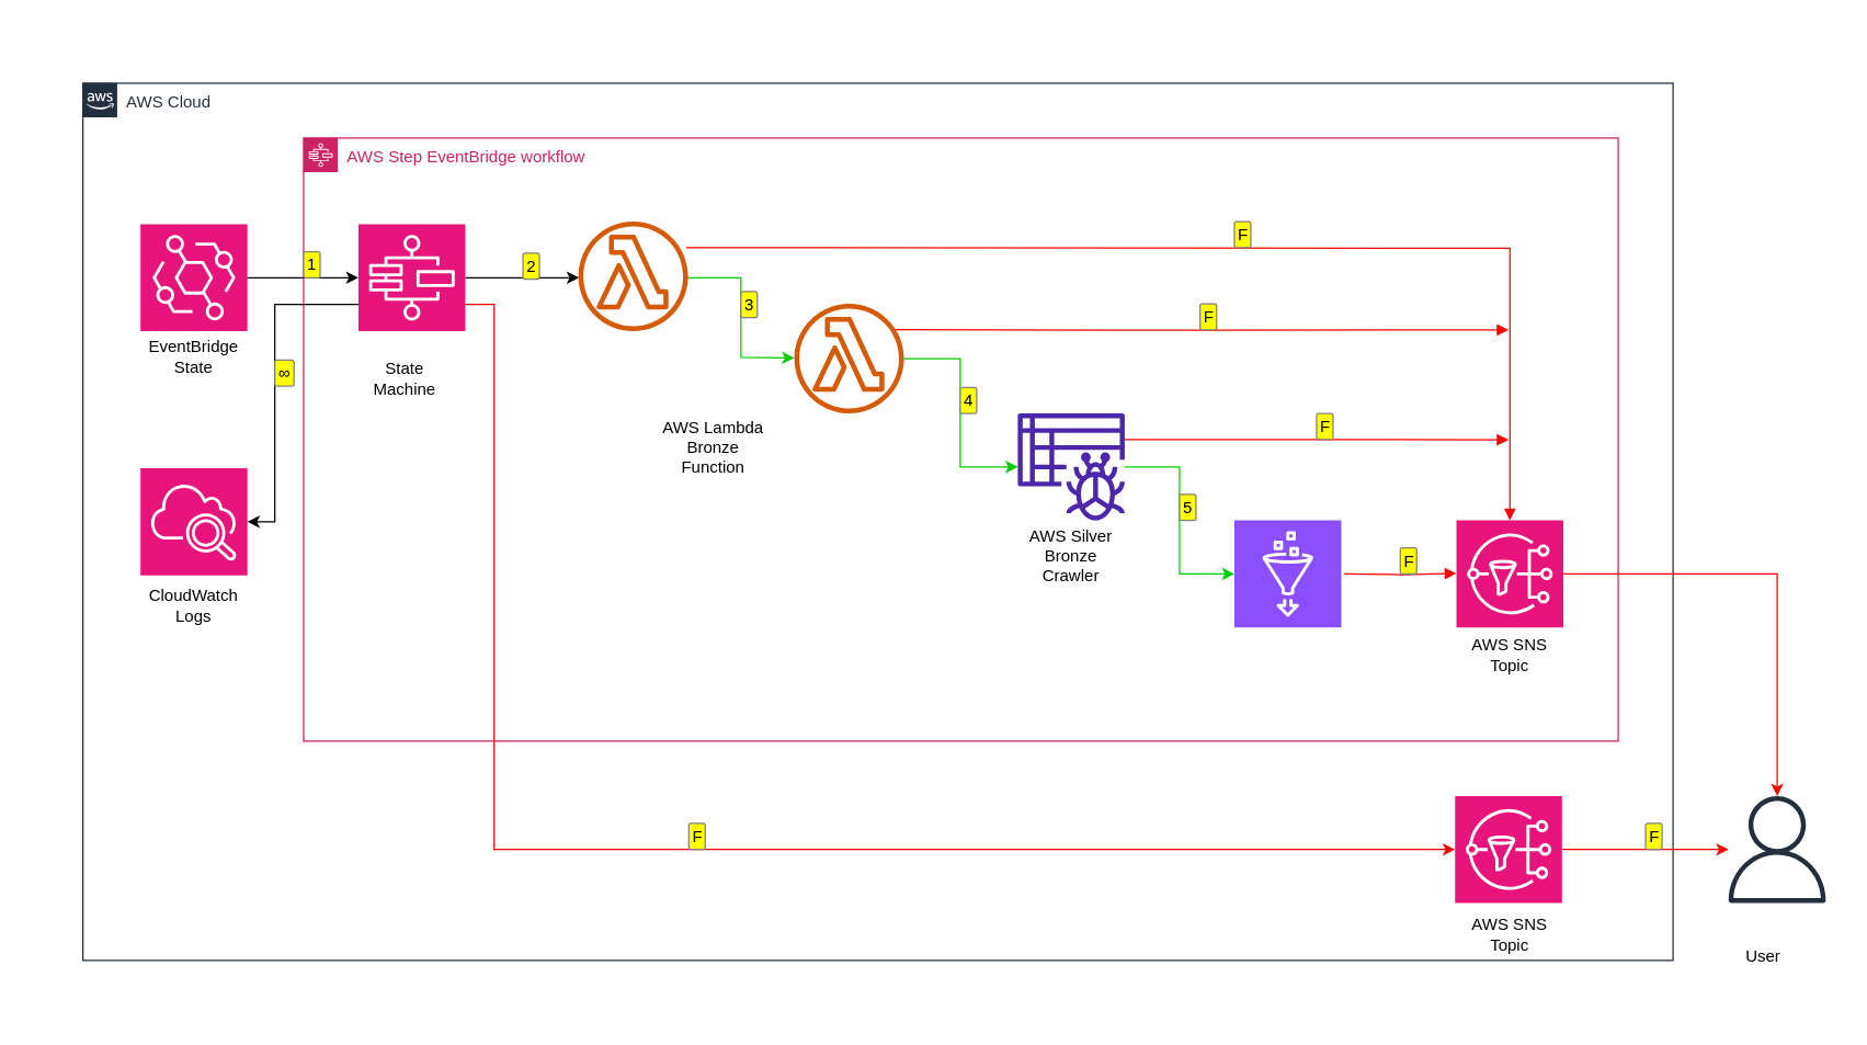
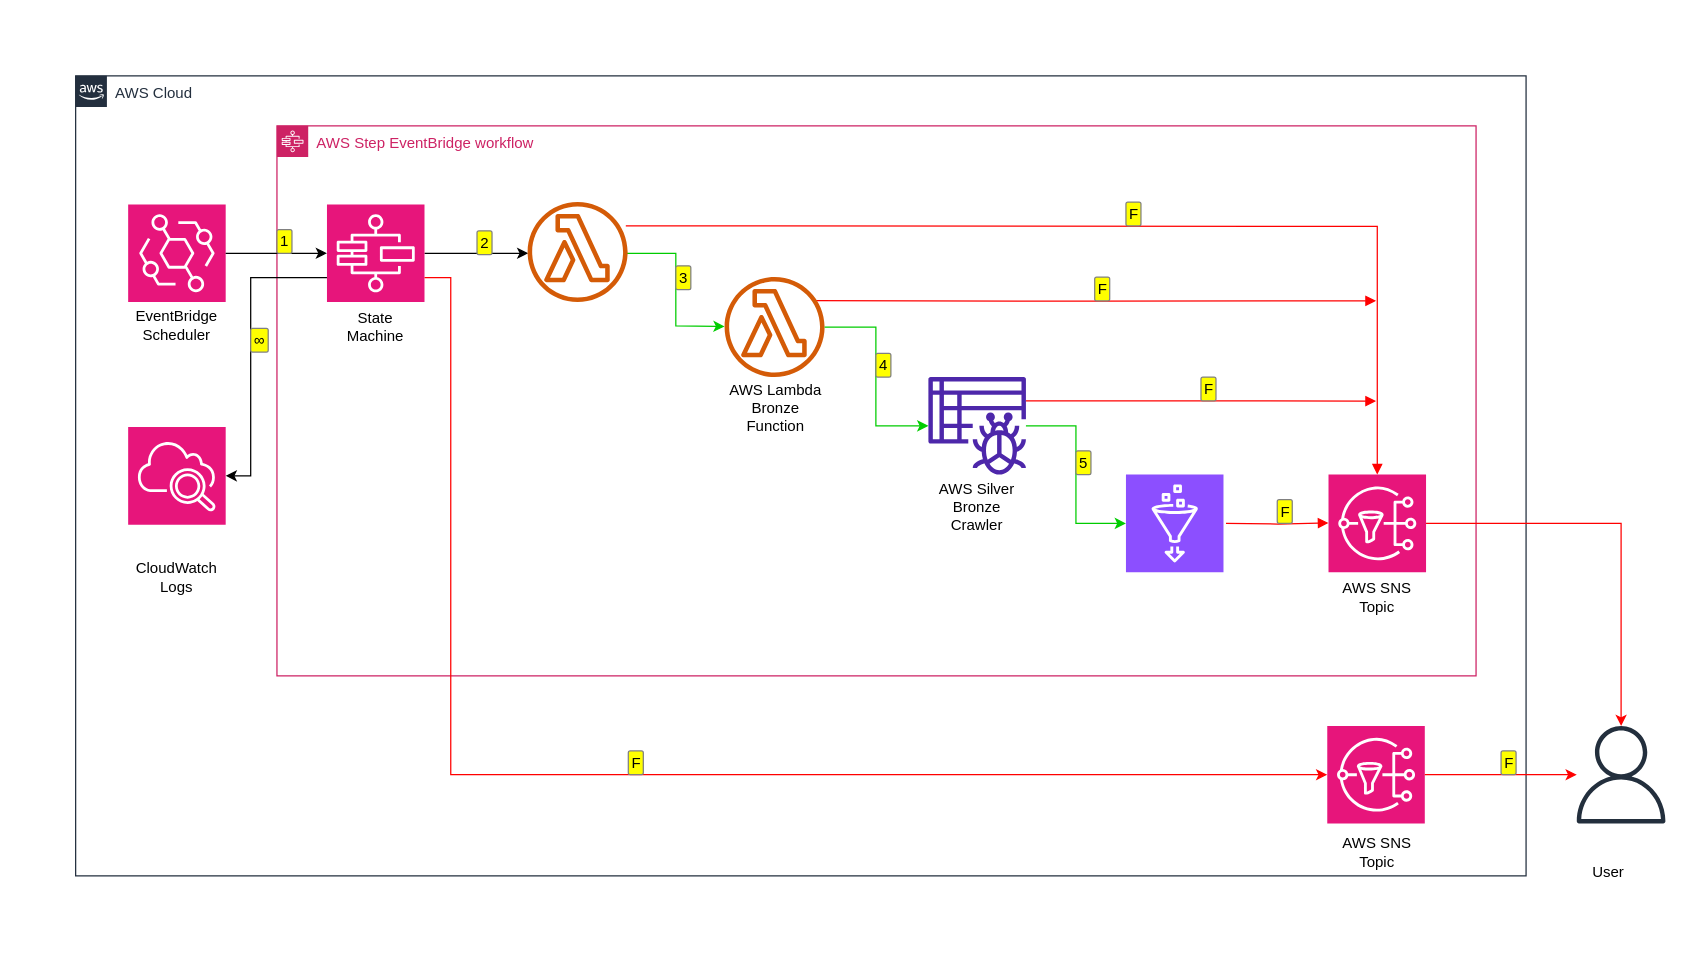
- <mxCell id="26" value="EventBridge&lt;br&gt;State" style="text;html=1;strokeColor=none;fillColor=none;align=center;verticalAlign=middle;whiteSpace=wrap;rounded=0;" parent="1" vertex="1"><mxGeometry x="102" y="240" width="78" height="40" as="geometry" /></mxCell>
+ <mxCell id="26" value="EventBridge&lt;br&gt;Scheduler" style="text;html=1;strokeColor=none;fillColor=none;align=center;verticalAlign=middle;whiteSpace=wrap;rounded=0;" parent="1" vertex="1"><mxGeometry x="102" y="240" width="78" height="40" as="geometry" /></mxCell>
- <mxCell id="9" value="State&lt;br&gt;Machine" style="text;html=1;strokeColor=none;fillColor=none;align=center;verticalAlign=middle;whiteSpace=wrap;rounded=0;" parent="4" vertex="1"><mxGeometry x="35" y="156" width="78" height="40" as="geometry" /></mxCell>
+ <mxCell id="9" value="State&lt;br&gt;Machine" style="text;html=1;strokeColor=none;fillColor=none;align=center;verticalAlign=middle;whiteSpace=wrap;rounded=0;" parent="4" vertex="1"><mxGeometry x="40" y="141" width="78" height="40" as="geometry" /></mxCell>
- <mxCell id="10" value="AWS Lambda Bronze Function" style="text;html=1;strokeColor=none;fillColor=none;align=center;verticalAlign=middle;whiteSpace=wrap;rounded=0;" parent="4" vertex="1"><mxGeometry x="260" y="201" width="78" height="50" as="geometry" /></mxCell>
+ <mxCell id="10" value="AWS Lambda Bronze Function" style="text;html=1;strokeColor=none;fillColor=none;align=center;verticalAlign=middle;whiteSpace=wrap;rounded=0;" parent="4" vertex="1"><mxGeometry x="360" y="201" width="78" height="50" as="geometry" /></mxCell>
- <mxCell id="31" value="CloudWatch Logs" style="text;html=1;strokeColor=none;fillColor=none;align=center;verticalAlign=middle;whiteSpace=wrap;rounded=0;" parent="1" vertex="1"><mxGeometry x="102" y="421" width="78" height="40" as="geometry" /></mxCell>
+ <mxCell id="31" value="CloudWatch Logs" style="text;html=1;strokeColor=none;fillColor=none;align=center;verticalAlign=middle;whiteSpace=wrap;rounded=0;" parent="1" vertex="1"><mxGeometry x="102" y="441" width="78" height="40" as="geometry" /></mxCell>
